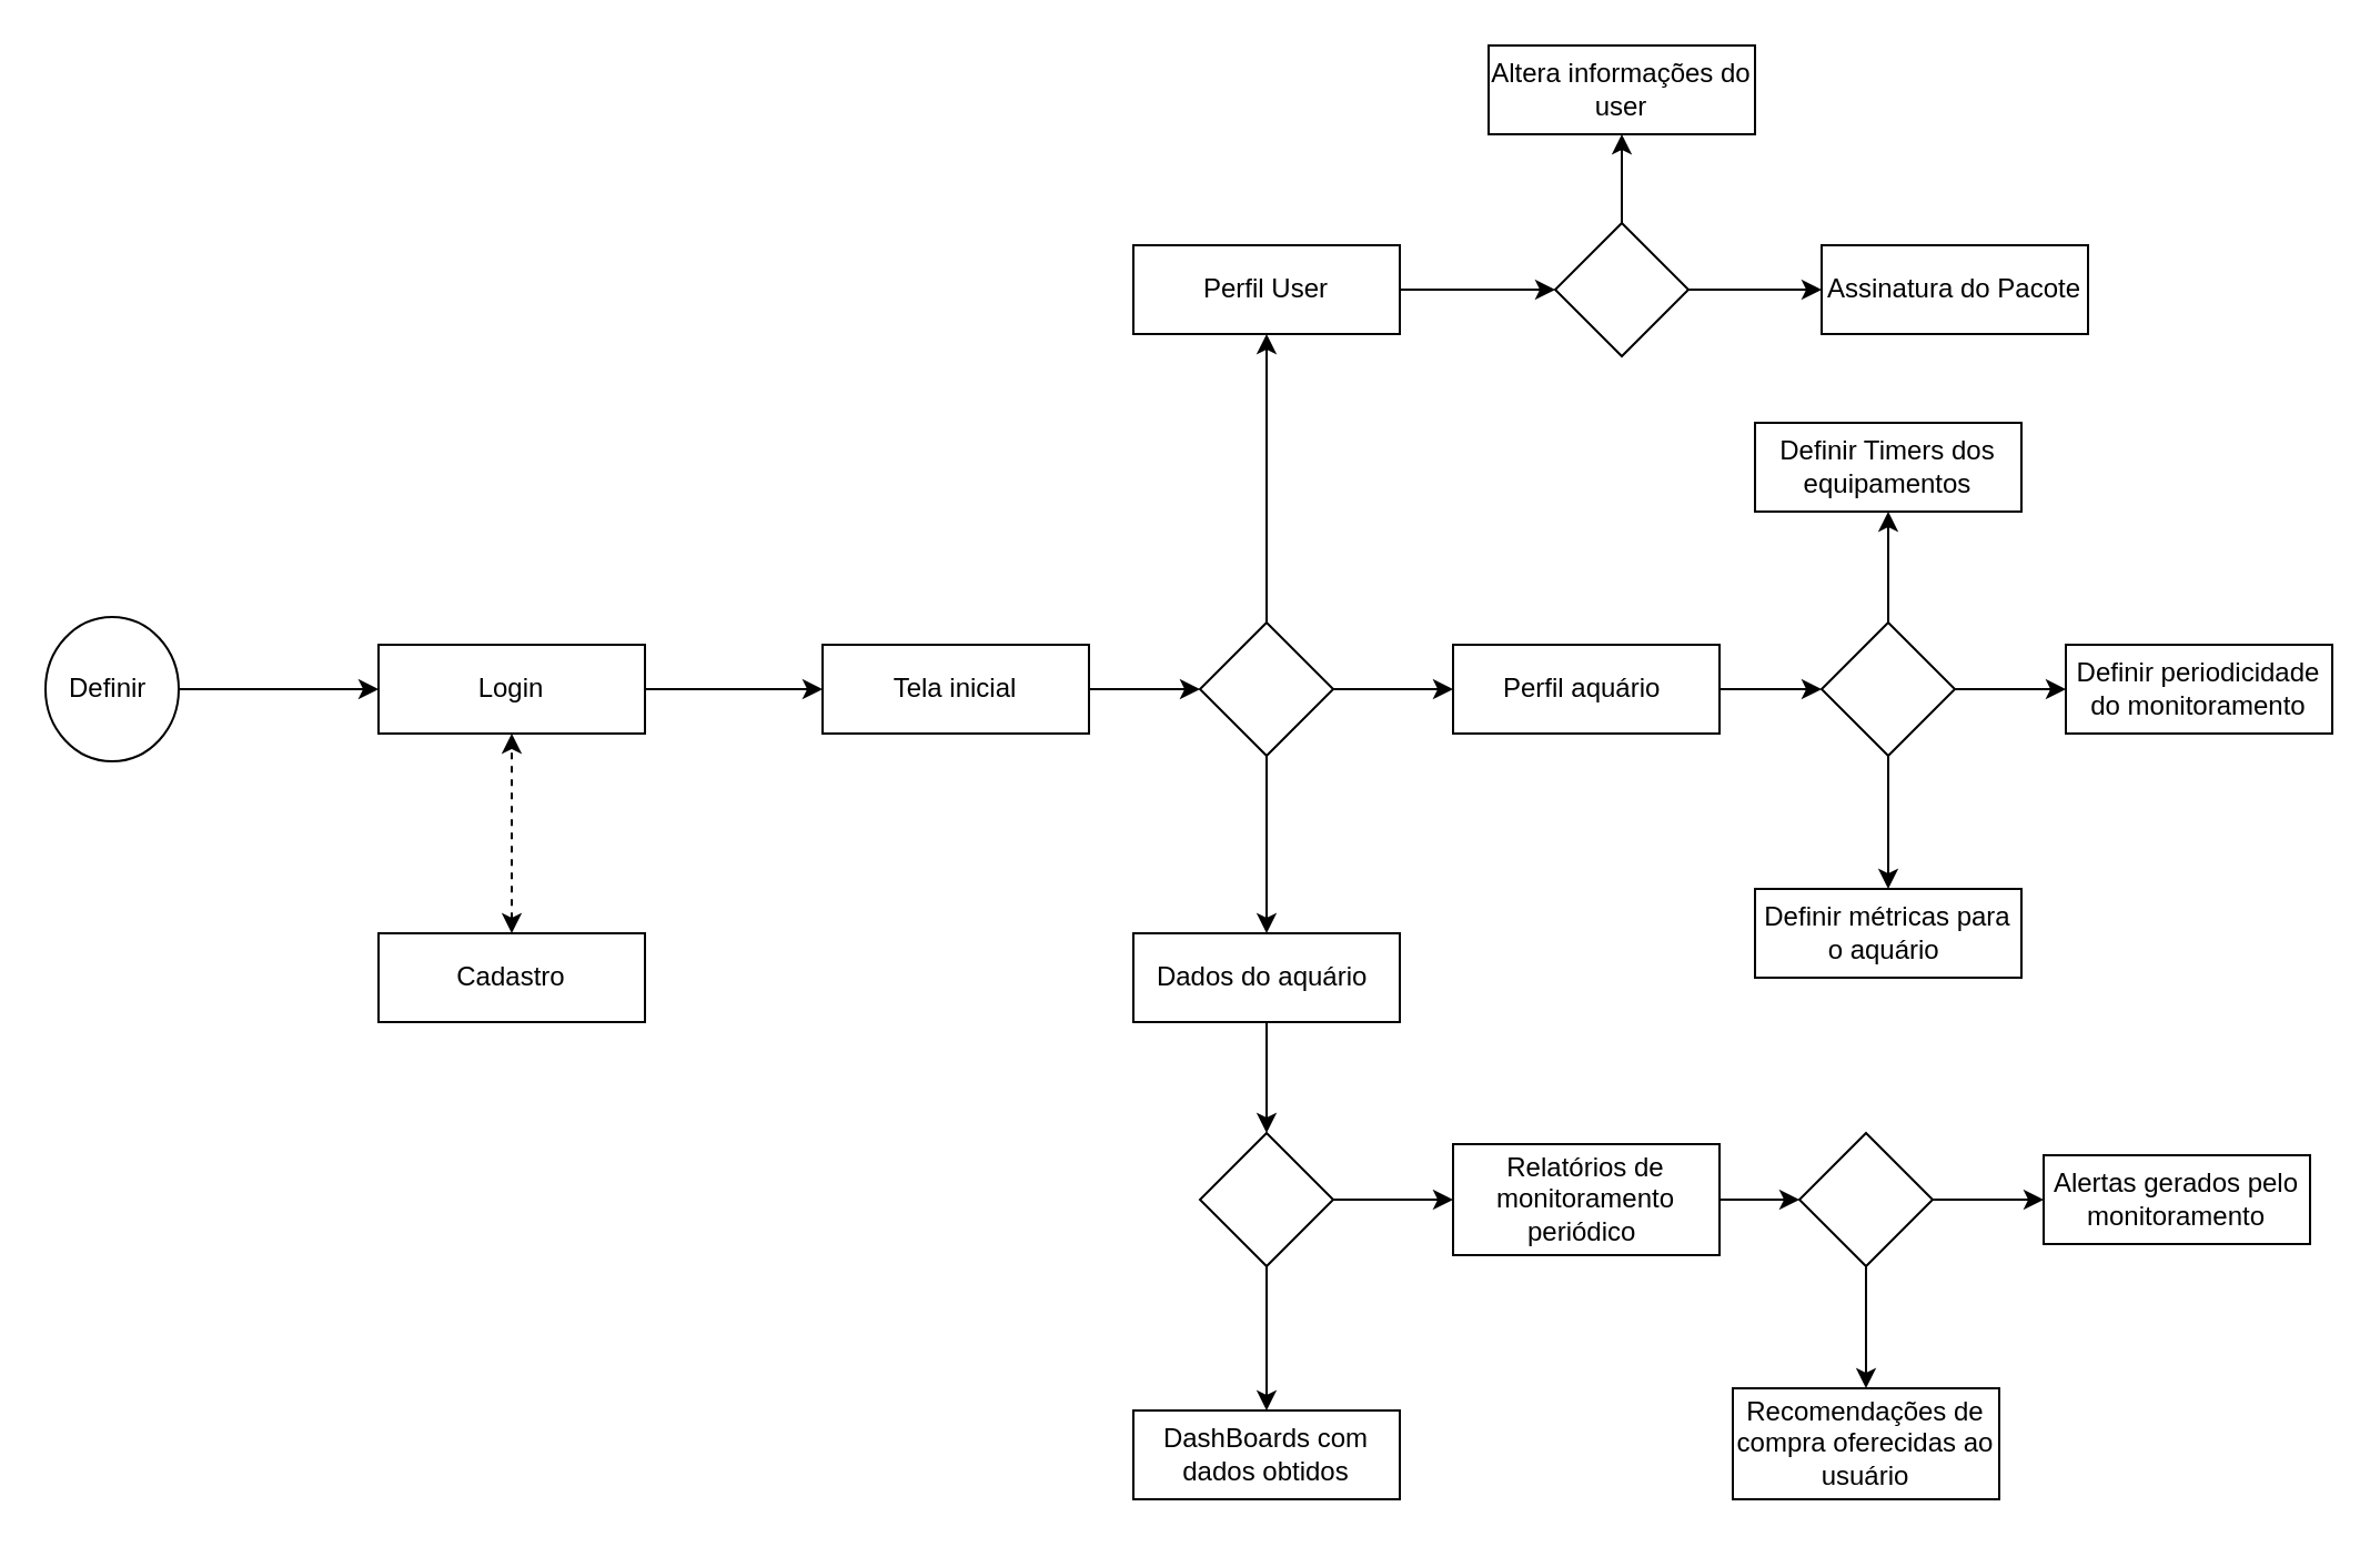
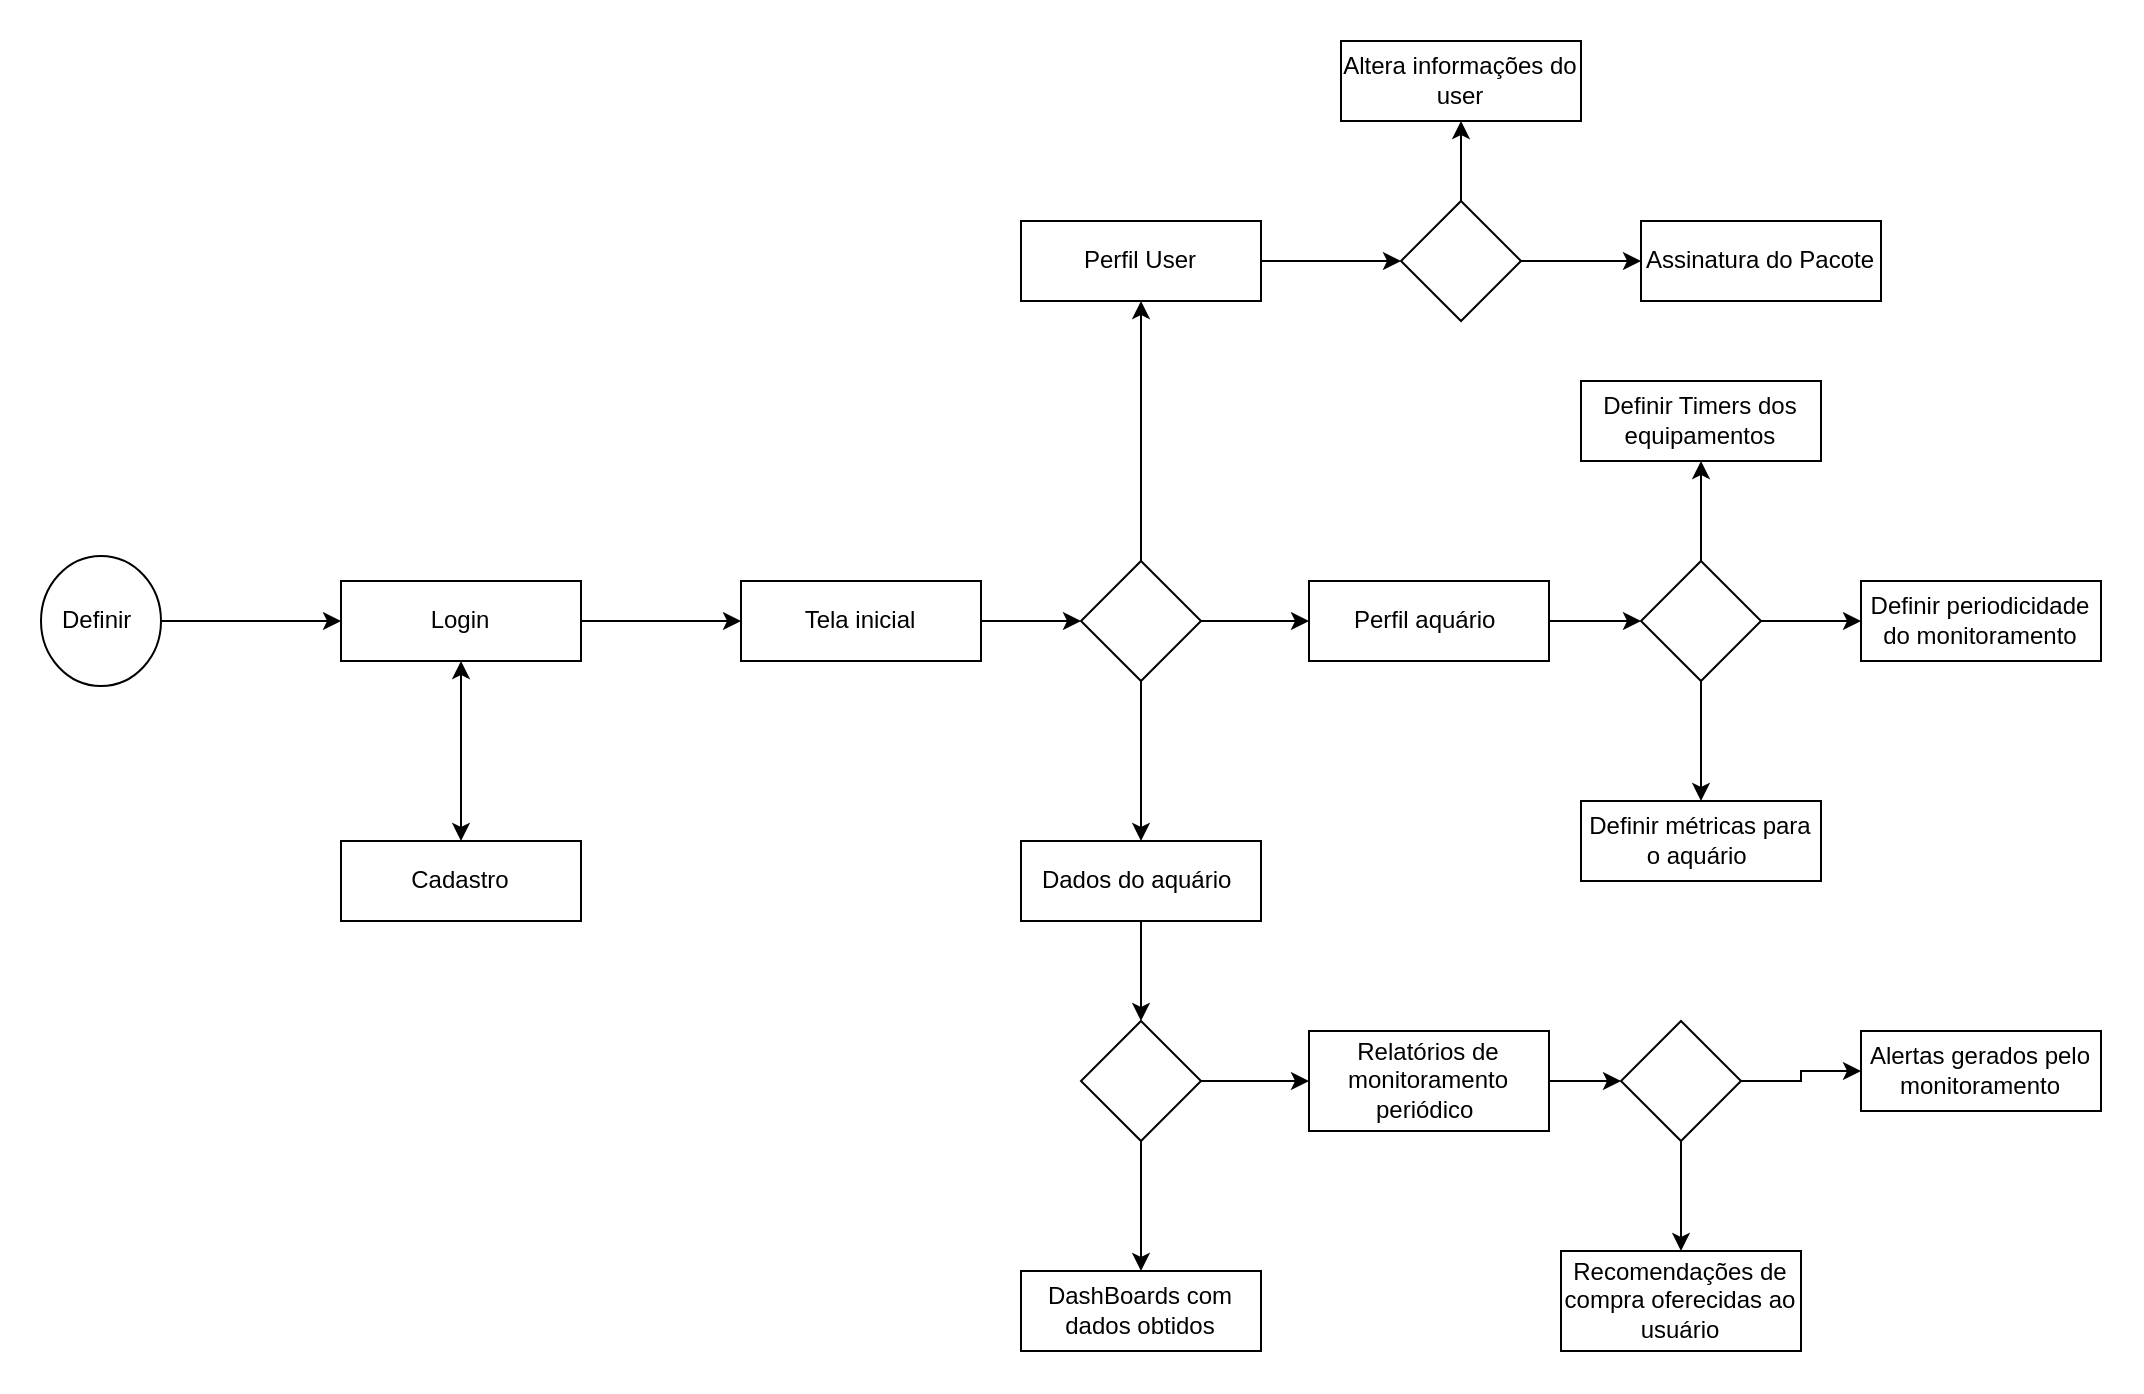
- <mxCell id="7" value="" style="endArrow=classic;startArrow=classic;html=1;rounded=0;entryX=0.5;entryY=1;entryDx=0;entryDy=0;exitX=0.5;exitY=0;exitDx=0;exitDy=0;dashed=1;" edge="1" parent="1" source="6" target="3"><mxGeometry width="50" height="50" relative="1" as="geometry"><mxPoint x="730" y="640" as="sourcePoint" /><mxPoint x="780" y="590" as="targetPoint" /></mxGeometry></mxCell>
+ <mxCell id="7" value="" style="endArrow=classic;startArrow=classic;html=1;rounded=0;entryX=0.5;entryY=1;entryDx=0;entryDy=0;exitX=0.5;exitY=0;exitDx=0;exitDy=0;" edge="1" parent="1" source="6" target="3"><mxGeometry width="50" height="50" relative="1" as="geometry"><mxPoint x="730" y="640" as="sourcePoint" /><mxPoint x="780" y="590" as="targetPoint" /></mxGeometry></mxCell>
- <mxCell id="36" value="Alertas gerados pelo monitoramento" style="rounded=0;whiteSpace=wrap;html=1;" vertex="1" parent="1"><mxGeometry x="920" y="520" width="120" height="40" as="geometry" /></mxCell>
+ <mxCell id="36" value="Alertas gerados pelo monitoramento" style="rounded=0;whiteSpace=wrap;html=1;" vertex="1" parent="1"><mxGeometry x="930" y="515" width="120" height="40" as="geometry" /></mxCell>
